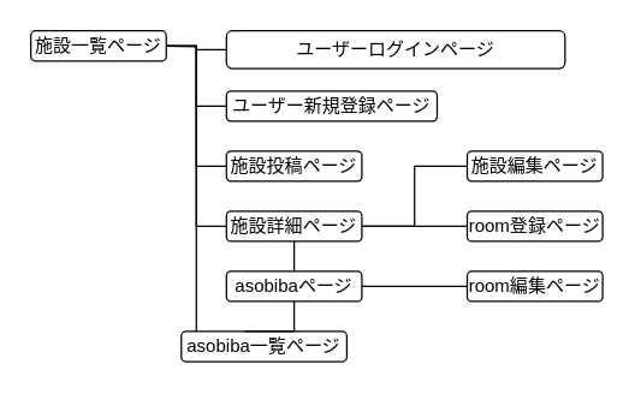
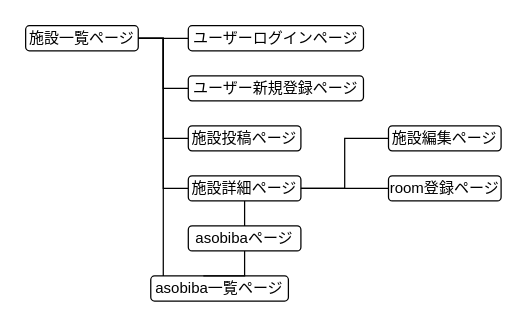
- <mxCell id="4" value="ユーザーログインページ" style="rounded=1;whiteSpace=wrap;html=1;" parent="1" vertex="1"><mxGeometry x="150" y="20" width="225" height="25" as="geometry" /></mxCell>
+ <mxCell id="4" value="ユーザーログインページ" style="rounded=1;whiteSpace=wrap;html=1;" parent="1" vertex="1"><mxGeometry x="150" y="20" width="140" height="20" as="geometry" /></mxCell>
- <mxCell id="13" style="edgeStyle=orthogonalEdgeStyle;rounded=0;orthogonalLoop=1;jettySize=auto;html=1;entryX=1;entryY=0.5;entryDx=0;entryDy=0;endArrow=none;endFill=0;" parent="1" source="14" target="19" edge="1"><mxGeometry relative="1" as="geometry"><Array as="points" /></mxGeometry></mxCell>
- <mxCell id="14" value="room編集ページ" style="rounded=1;whiteSpace=wrap;html=1;" parent="1" vertex="1"><mxGeometry x="310" y="180" width="90" height="20" as="geometry" /></mxCell>
